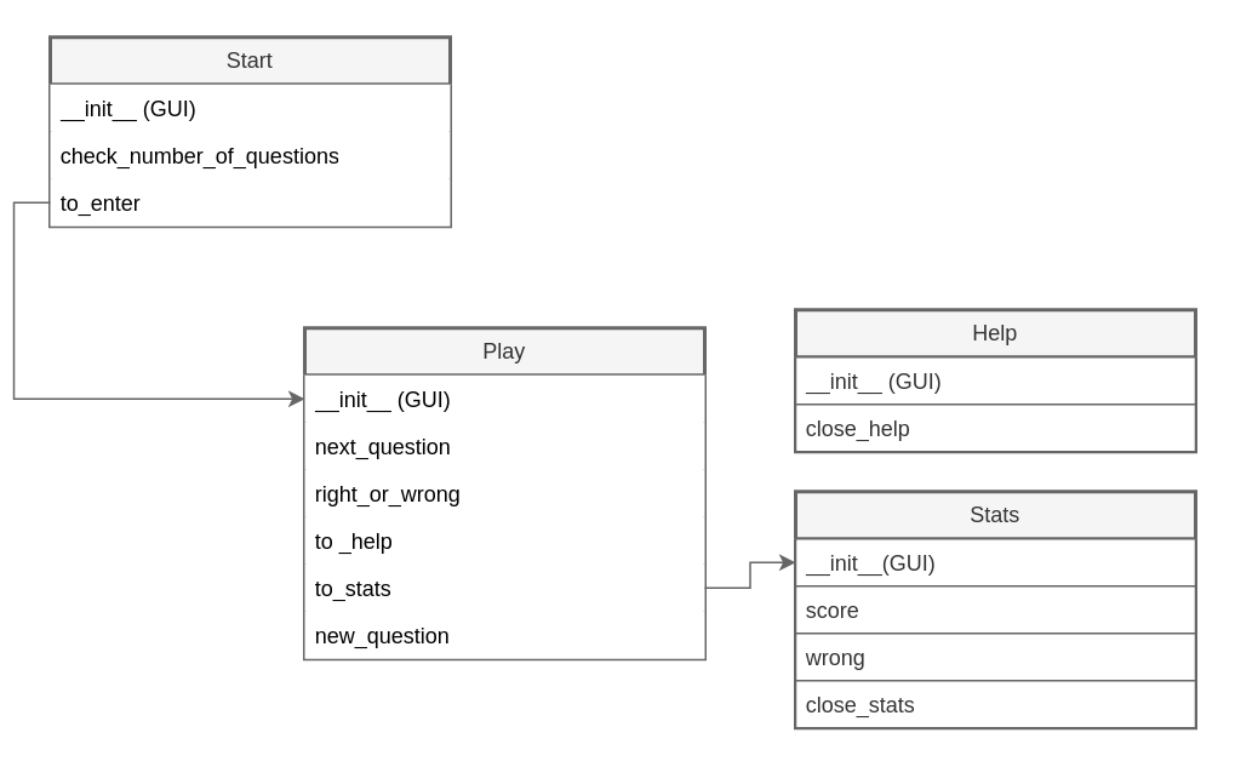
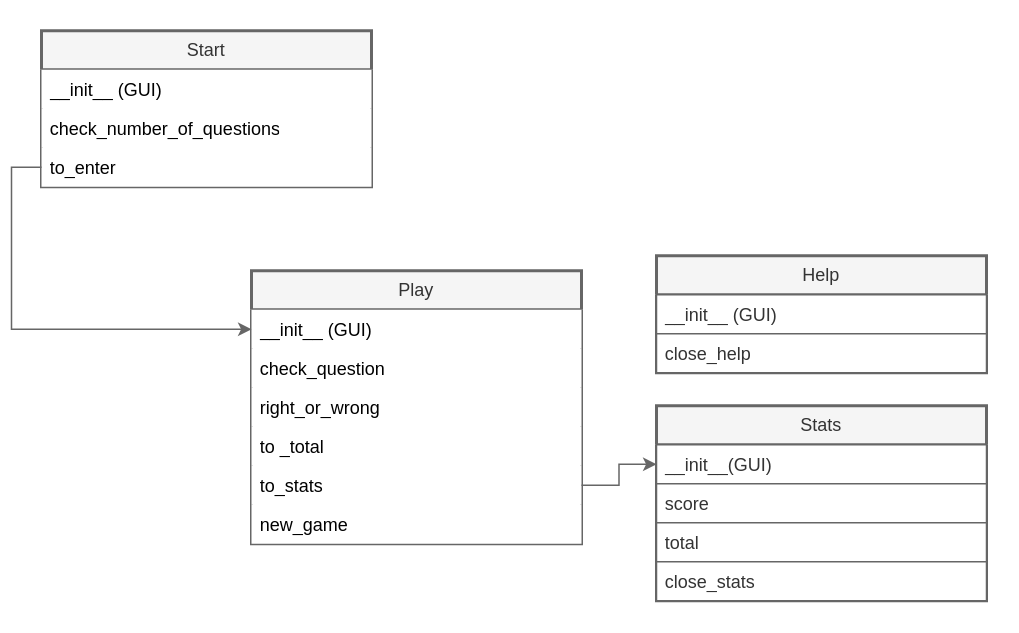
- <mxCell id="8" value="next_question" style="text;align=left;verticalAlign=top;spacingLeft=4;spacingRight=4;overflow=hidden;rotatable=0;points=[[0,0.5],[1,0.5]];portConstraint=eastwest;whiteSpace=wrap;html=1;fillColor=#FFFFFF;" vertex="1" parent="6"><mxGeometry y="52" width="220" height="26" as="geometry" /></mxCell>
+ <mxCell id="8" value="check_question" style="text;align=left;verticalAlign=top;spacingLeft=4;spacingRight=4;overflow=hidden;rotatable=0;points=[[0,0.5],[1,0.5]];portConstraint=eastwest;whiteSpace=wrap;html=1;fillColor=#FFFFFF;" vertex="1" parent="6"><mxGeometry y="52" width="220" height="26" as="geometry" /></mxCell>
- <mxCell id="10" value="to _help" style="text;align=left;verticalAlign=top;spacingLeft=4;spacingRight=4;overflow=hidden;rotatable=0;points=[[0,0.5],[1,0.5]];portConstraint=eastwest;whiteSpace=wrap;html=1;fillColor=#FFFFFF;" vertex="1" parent="6"><mxGeometry y="104" width="220" height="26" as="geometry" /></mxCell>
+ <mxCell id="10" value="to _total" style="text;align=left;verticalAlign=top;spacingLeft=4;spacingRight=4;overflow=hidden;rotatable=0;points=[[0,0.5],[1,0.5]];portConstraint=eastwest;whiteSpace=wrap;html=1;fillColor=#FFFFFF;" vertex="1" parent="6"><mxGeometry y="104" width="220" height="26" as="geometry" /></mxCell>
- <mxCell id="12" value="new_question" style="text;align=left;verticalAlign=top;spacingLeft=4;spacingRight=4;overflow=hidden;rotatable=0;points=[[0,0.5],[1,0.5]];portConstraint=eastwest;whiteSpace=wrap;html=1;fillColor=#FFFFFF;" vertex="1" parent="6"><mxGeometry y="156" width="220" height="26" as="geometry" /></mxCell>
+ <mxCell id="12" value="new_game" style="text;align=left;verticalAlign=top;spacingLeft=4;spacingRight=4;overflow=hidden;rotatable=0;points=[[0,0.5],[1,0.5]];portConstraint=eastwest;whiteSpace=wrap;html=1;fillColor=#FFFFFF;" vertex="1" parent="6"><mxGeometry y="156" width="220" height="26" as="geometry" /></mxCell>
- <mxCell id="19" value="wrong" style="text;align=left;verticalAlign=top;spacingLeft=4;spacingRight=4;overflow=hidden;rotatable=0;points=[[0,0.5],[1,0.5]];portConstraint=eastwest;whiteSpace=wrap;html=1;fillColor=#FFFFFF;fontColor=#333333;strokeColor=#666666;" vertex="1" parent="16"><mxGeometry y="78" width="220" height="26" as="geometry" /></mxCell>
+ <mxCell id="19" value="total" style="text;align=left;verticalAlign=top;spacingLeft=4;spacingRight=4;overflow=hidden;rotatable=0;points=[[0,0.5],[1,0.5]];portConstraint=eastwest;whiteSpace=wrap;html=1;fillColor=#FFFFFF;fontColor=#333333;strokeColor=#666666;" vertex="1" parent="16"><mxGeometry y="78" width="220" height="26" as="geometry" /></mxCell>
